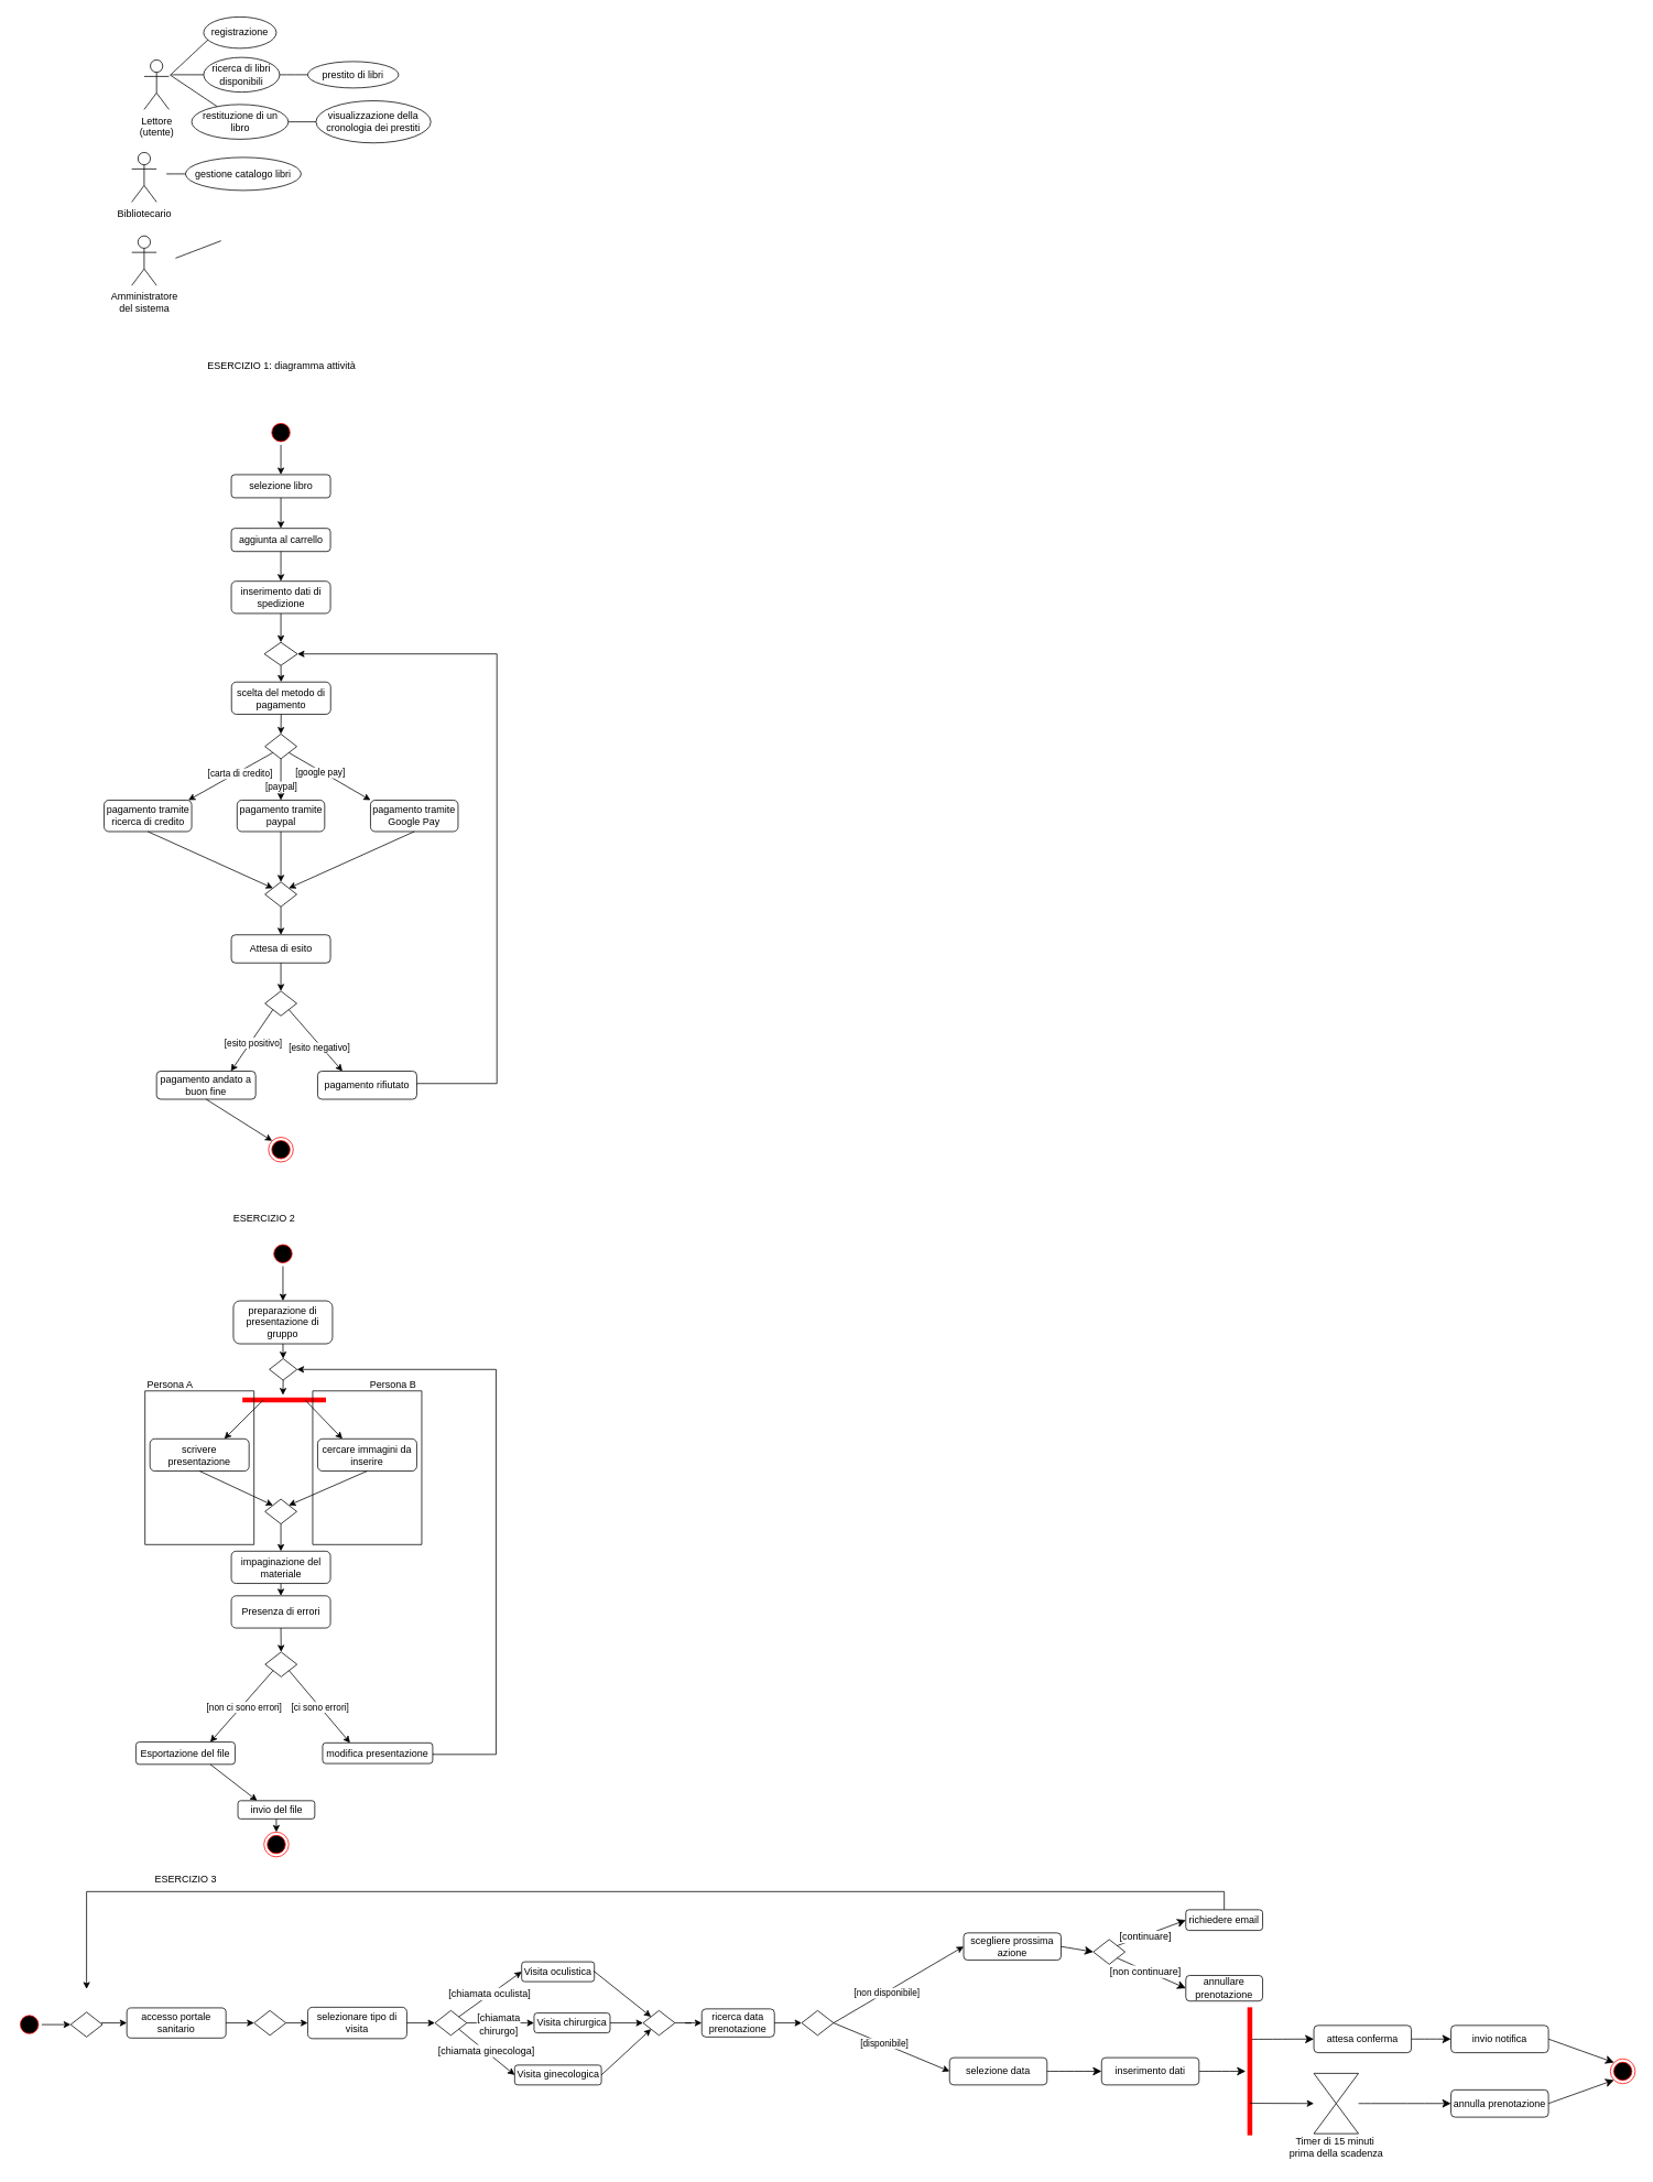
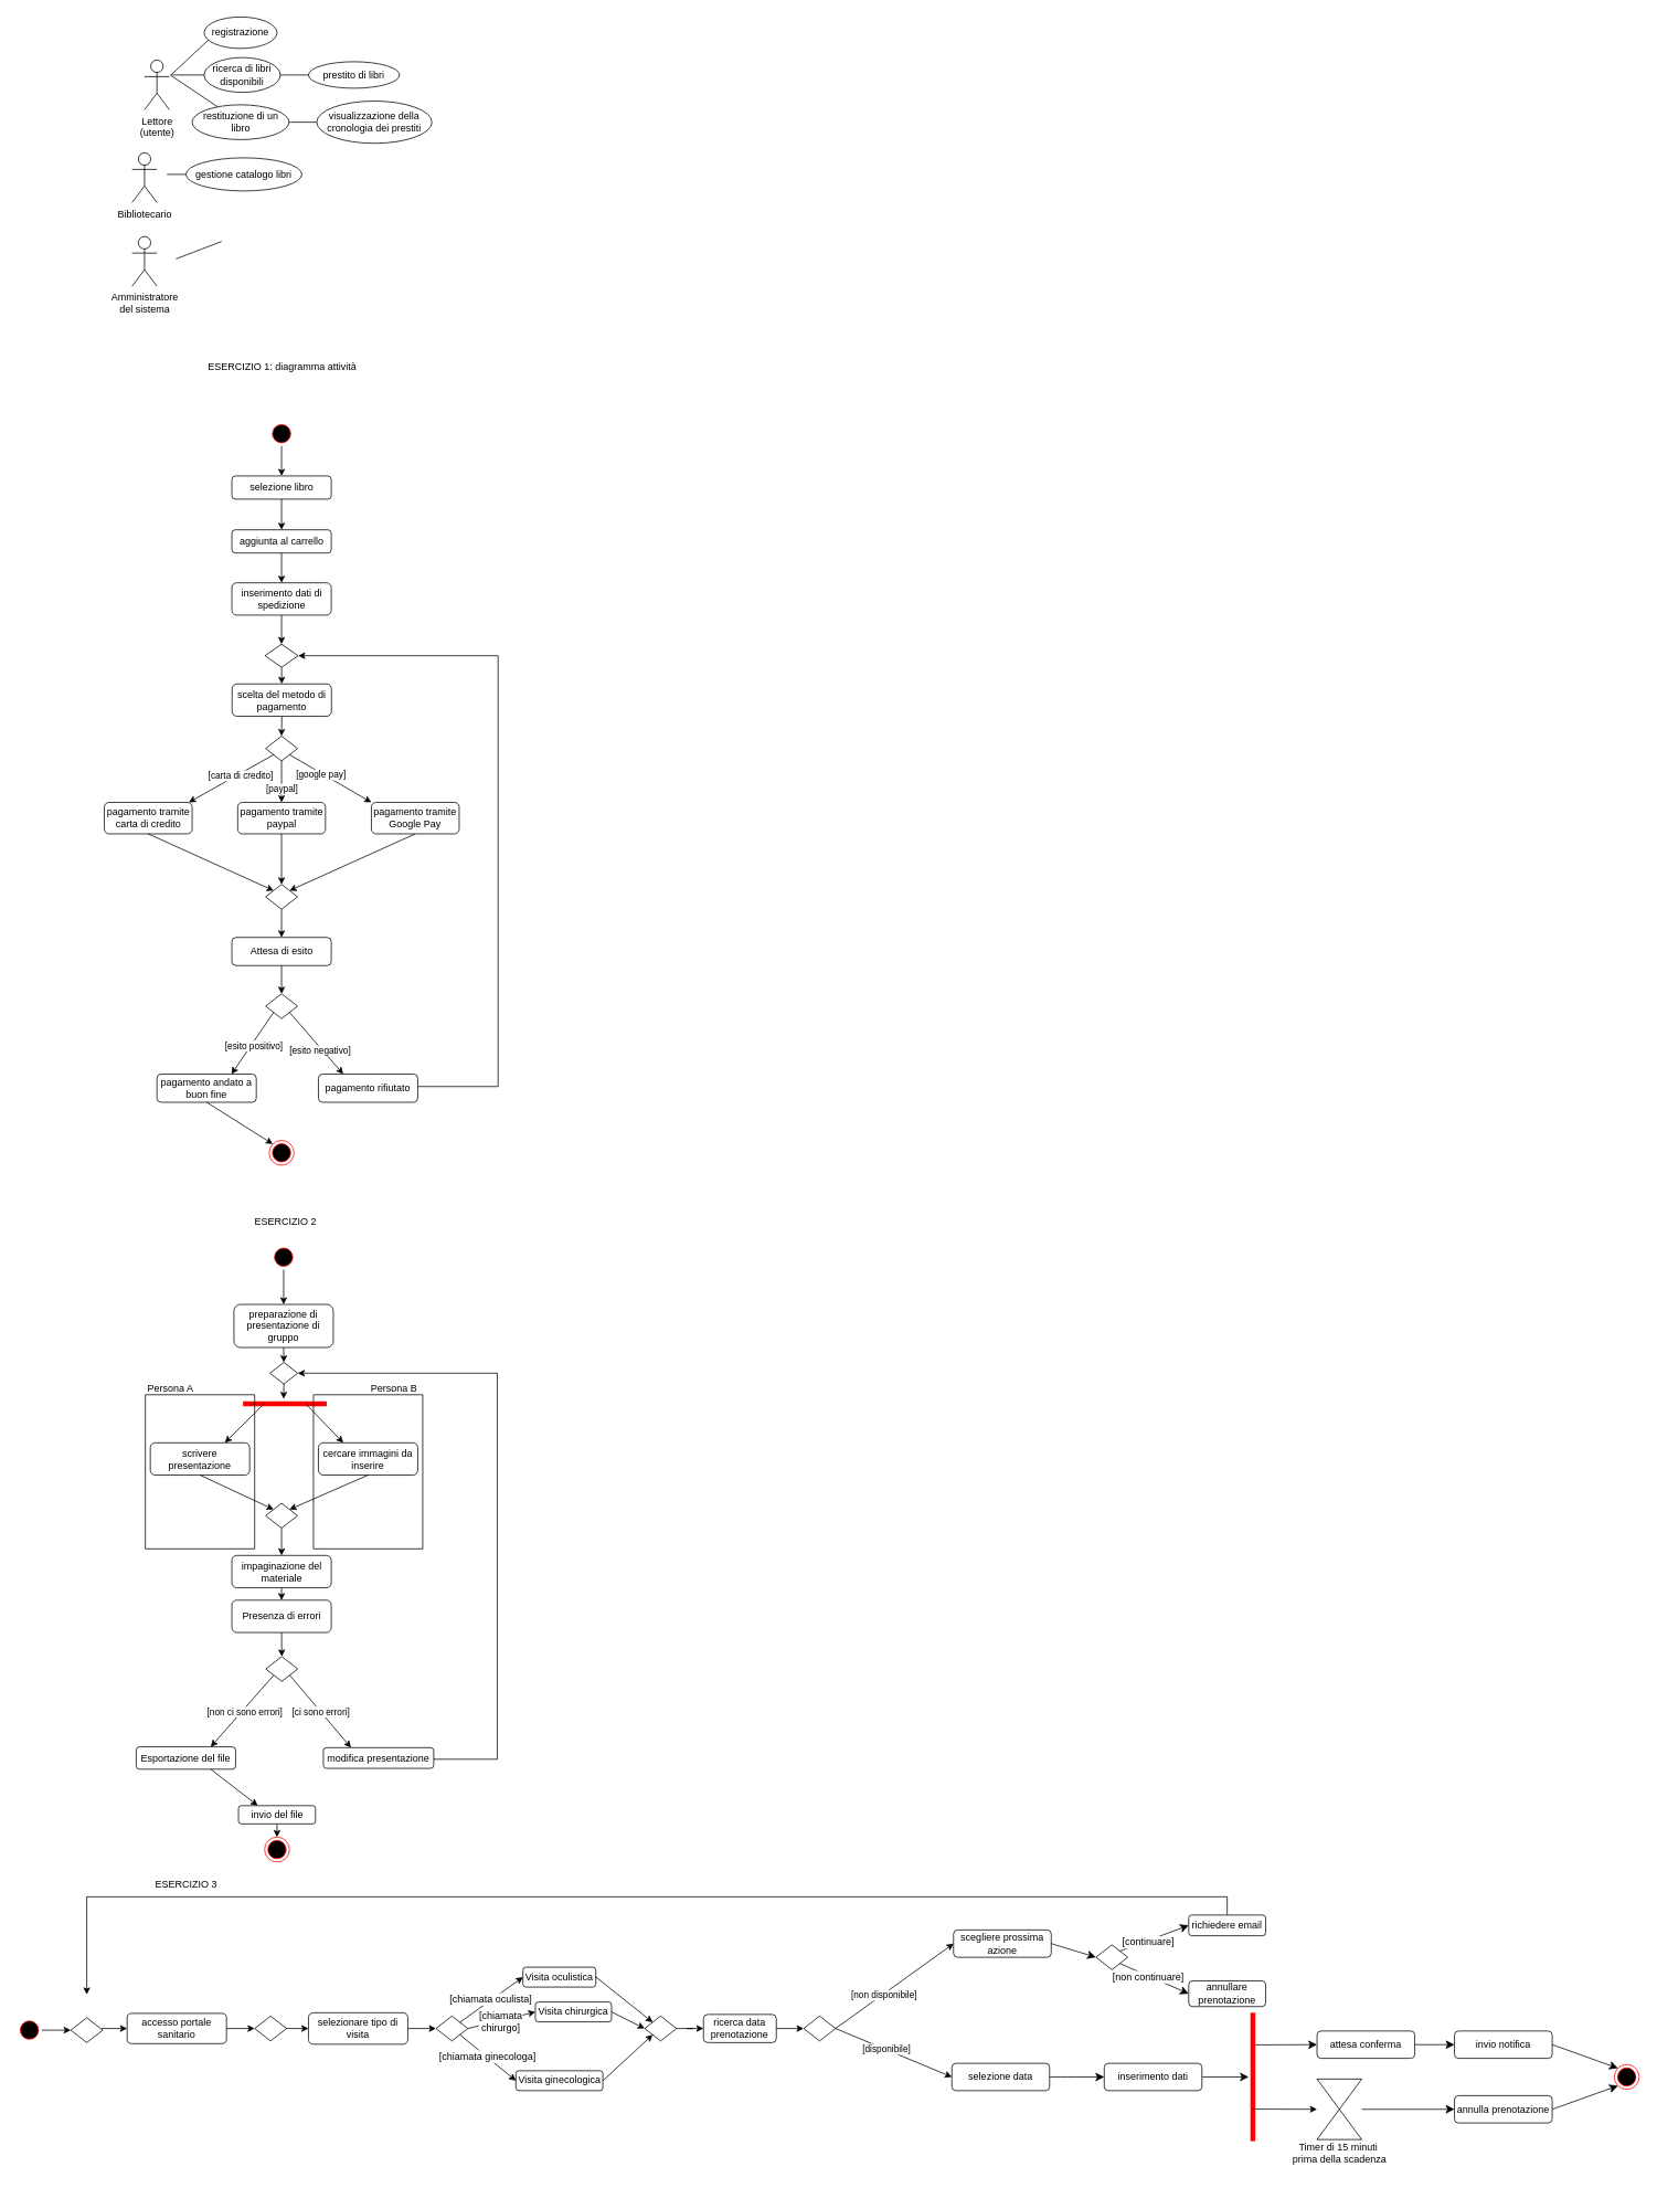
- <mxCell id="35" value="pagamento tramite ricerca di credito" style="rounded=1;whiteSpace=wrap;html=1;" parent="1" vertex="1"><mxGeometry x="125.5" y="968" width="106" height="38" as="geometry" /></mxCell>
+ <mxCell id="35" value="pagamento tramite carta di credito" style="rounded=1;whiteSpace=wrap;html=1;" parent="1" vertex="1"><mxGeometry x="125.5" y="968" width="106" height="38" as="geometry" /></mxCell>
- <mxCell id="56" value="ESERCIZIO 2" style="text;html=1;align=center;verticalAlign=middle;resizable=0;points=[];autosize=1;strokeColor=none;fillColor=none;" parent="1" vertex="1"><mxGeometry x="272" y="1461" width="93" height="26" as="geometry" /></mxCell>
+ <mxCell id="56" value="ESERCIZIO 2" style="text;html=1;align=center;verticalAlign=middle;resizable=0;points=[];autosize=1;strokeColor=none;fillColor=none;" parent="1" vertex="1"><mxGeometry x="297" y="1461" width="93" height="26" as="geometry" /></mxCell>
- <mxCell id="122" value="scegliere prossima azione" style="rounded=1;whiteSpace=wrap;html=1;" parent="1" vertex="1"><mxGeometry x="1166" y="2339" width="118" height="33" as="geometry" /></mxCell>
+ <mxCell id="122" value="scegliere prossima azione" style="rounded=1;whiteSpace=wrap;html=1;" parent="1" vertex="1"><mxGeometry x="1151" y="2329" width="118" height="33" as="geometry" /></mxCell>
- <mxCell id="96" value="Visita chirurgica" style="rounded=1;whiteSpace=wrap;html=1;" parent="1" vertex="1"><mxGeometry x="646" y="2436" width="92" height="24" as="geometry" /></mxCell>
+ <mxCell id="96" value="Visita chirurgica" style="rounded=1;whiteSpace=wrap;html=1;" parent="1" vertex="1"><mxGeometry x="646" y="2416" width="92" height="24" as="geometry" /></mxCell>
